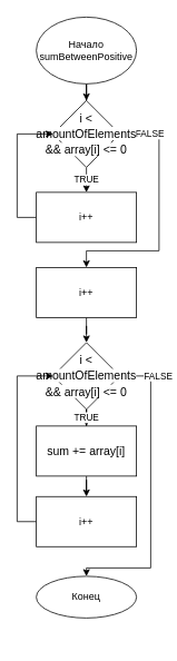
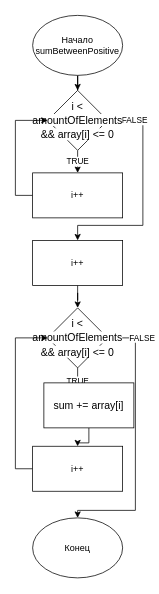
- <mxCell id="17" value="&lt;div style=&quot;font-size: 14px; line-height: 19px;&quot;&gt;&lt;span style=&quot;background-color: rgb(255, 255, 255);&quot;&gt;sum += array[i]&lt;/span&gt;&lt;/div&gt;" style="rounded=0;whiteSpace=wrap;html=1;" vertex="1" parent="1"><mxGeometry x="43" y="510" width="120" height="60" as="geometry" /></mxCell>
+ <mxCell id="17" value="&lt;div style=&quot;font-size: 14px; line-height: 19px;&quot;&gt;&lt;span style=&quot;background-color: rgb(255, 255, 255);&quot;&gt;sum += array[i]&lt;/span&gt;&lt;/div&gt;" style="rounded=0;whiteSpace=wrap;html=1;" vertex="1" parent="1"><mxGeometry x="58" y="510" width="120" height="60" as="geometry" /></mxCell>
- <mxCell id="18" value="Конец" style="ellipse;whiteSpace=wrap;html=1;" vertex="1" parent="1"><mxGeometry x="43" y="690" width="120" height="50" as="geometry" /></mxCell>
+ <mxCell id="18" value="Конец" style="ellipse;whiteSpace=wrap;html=1;" vertex="1" parent="1"><mxGeometry x="43" y="690" width="120" height="80" as="geometry" /></mxCell>
